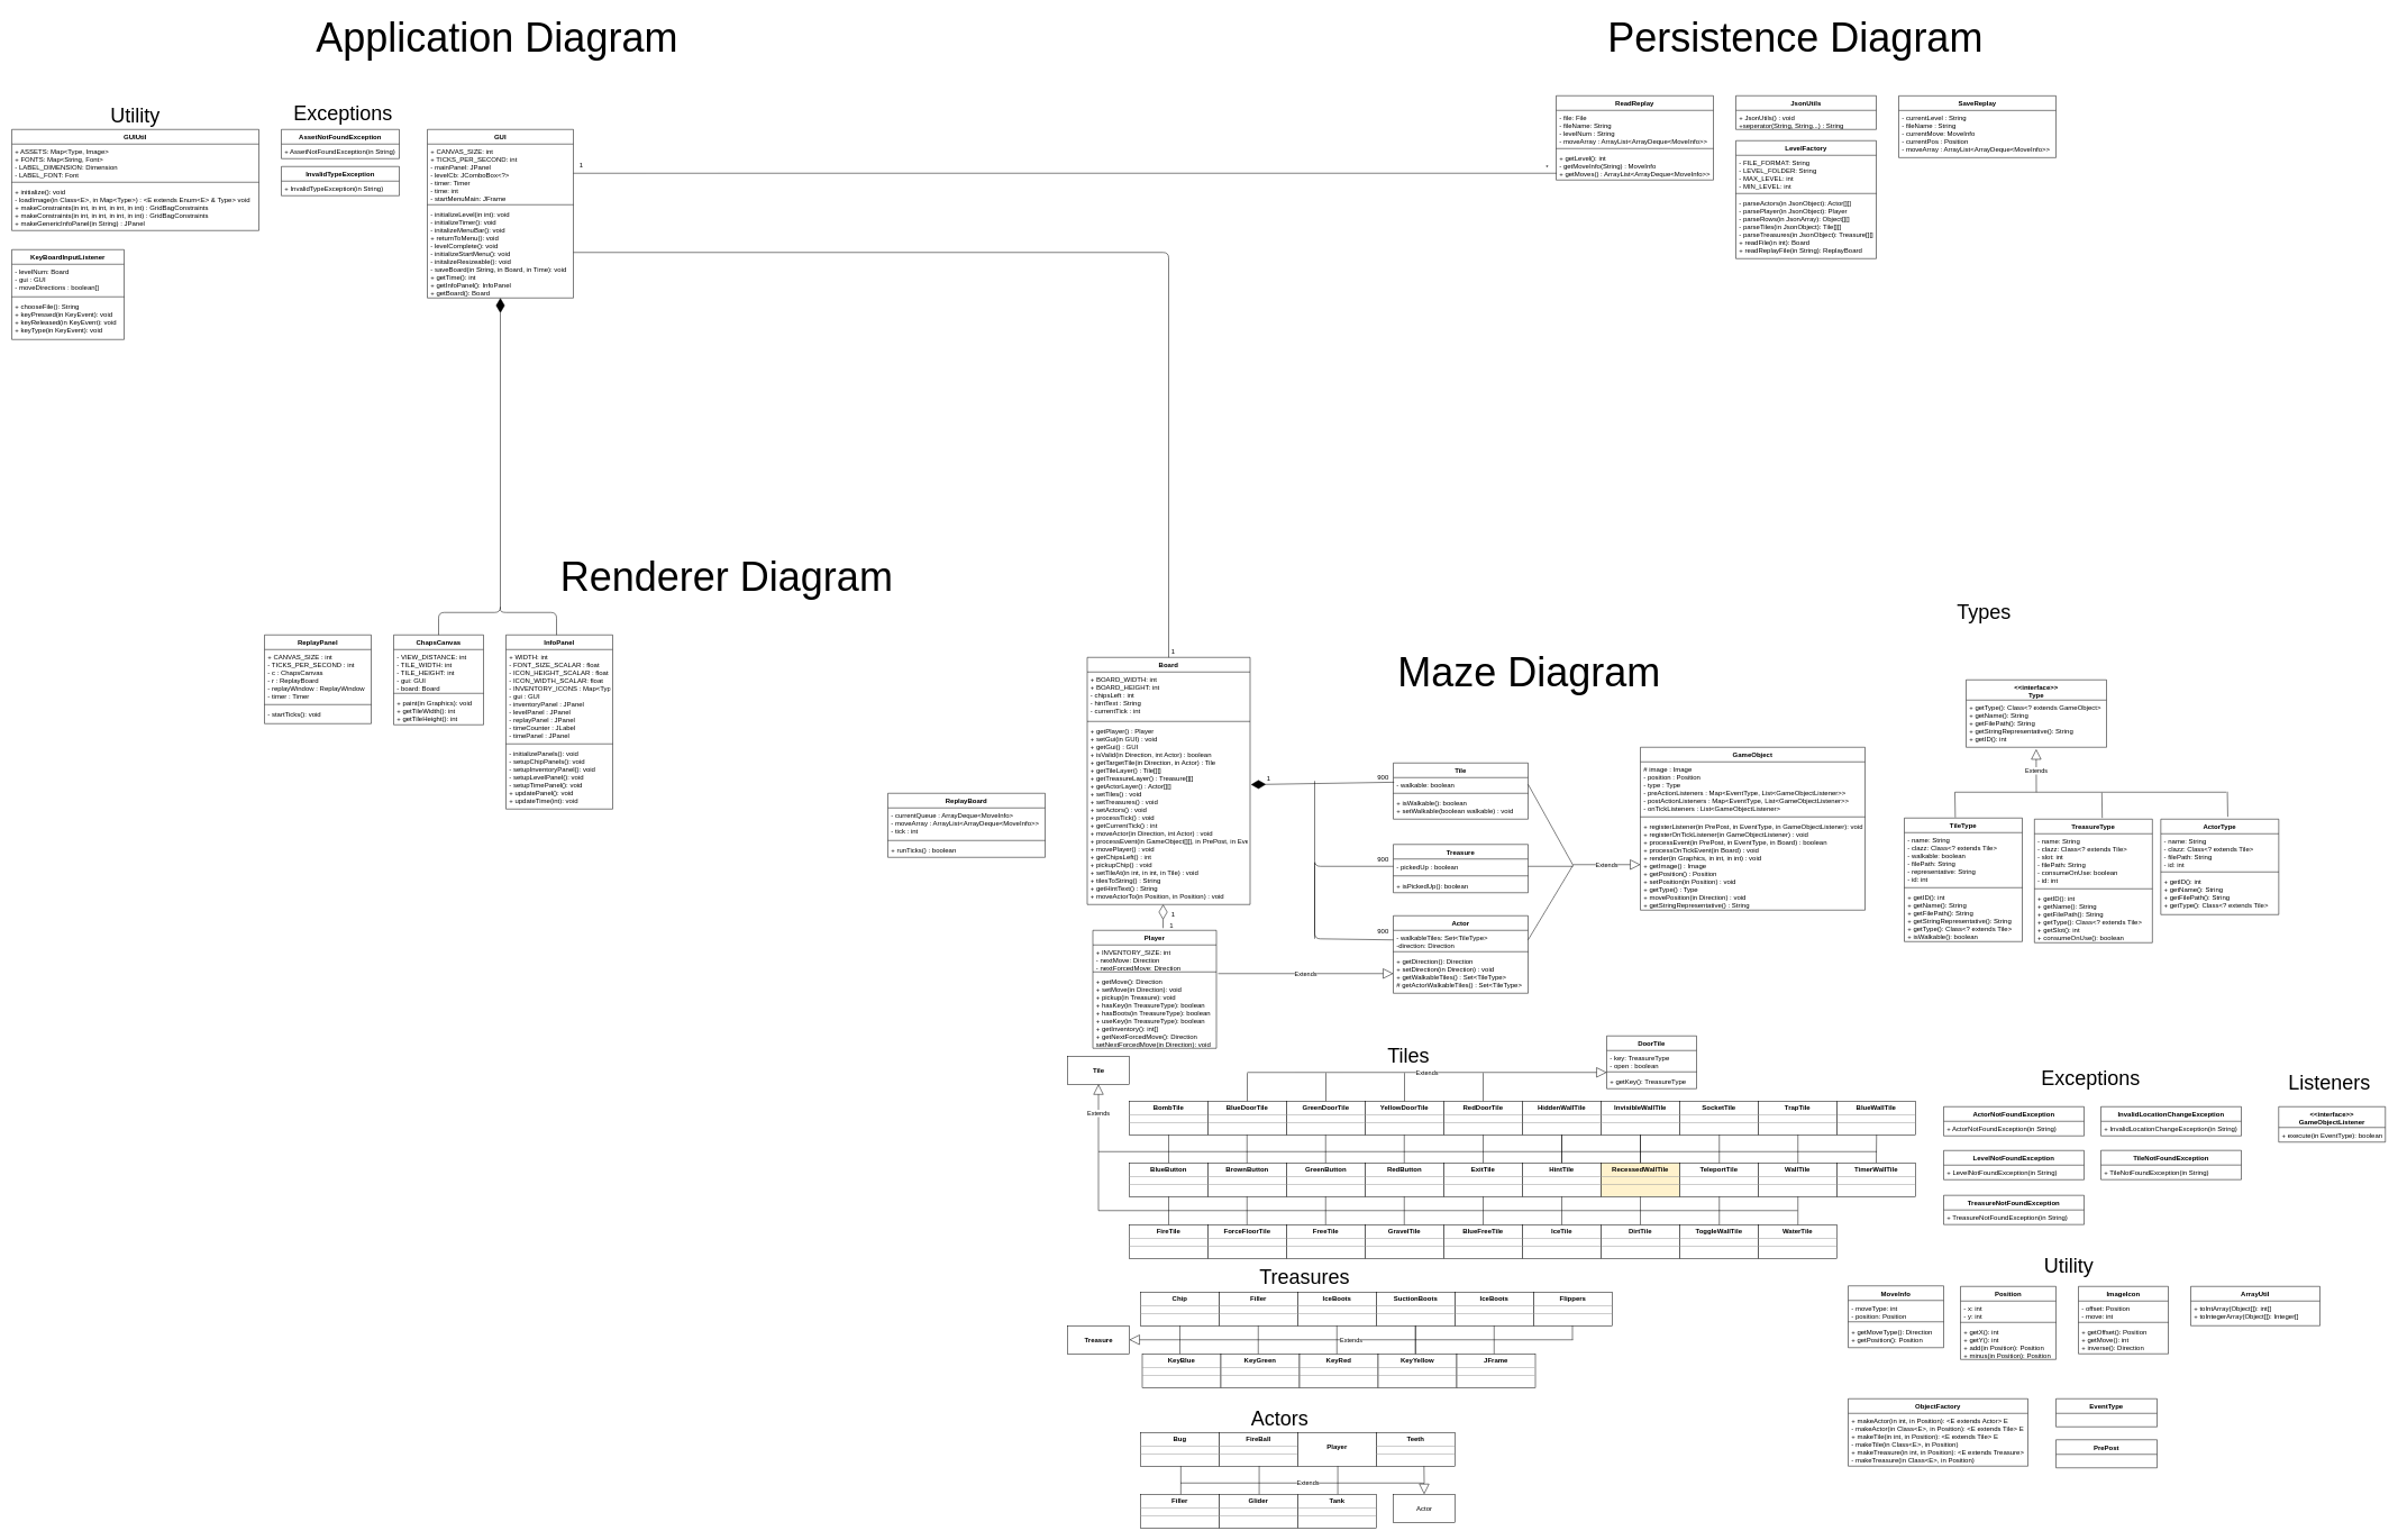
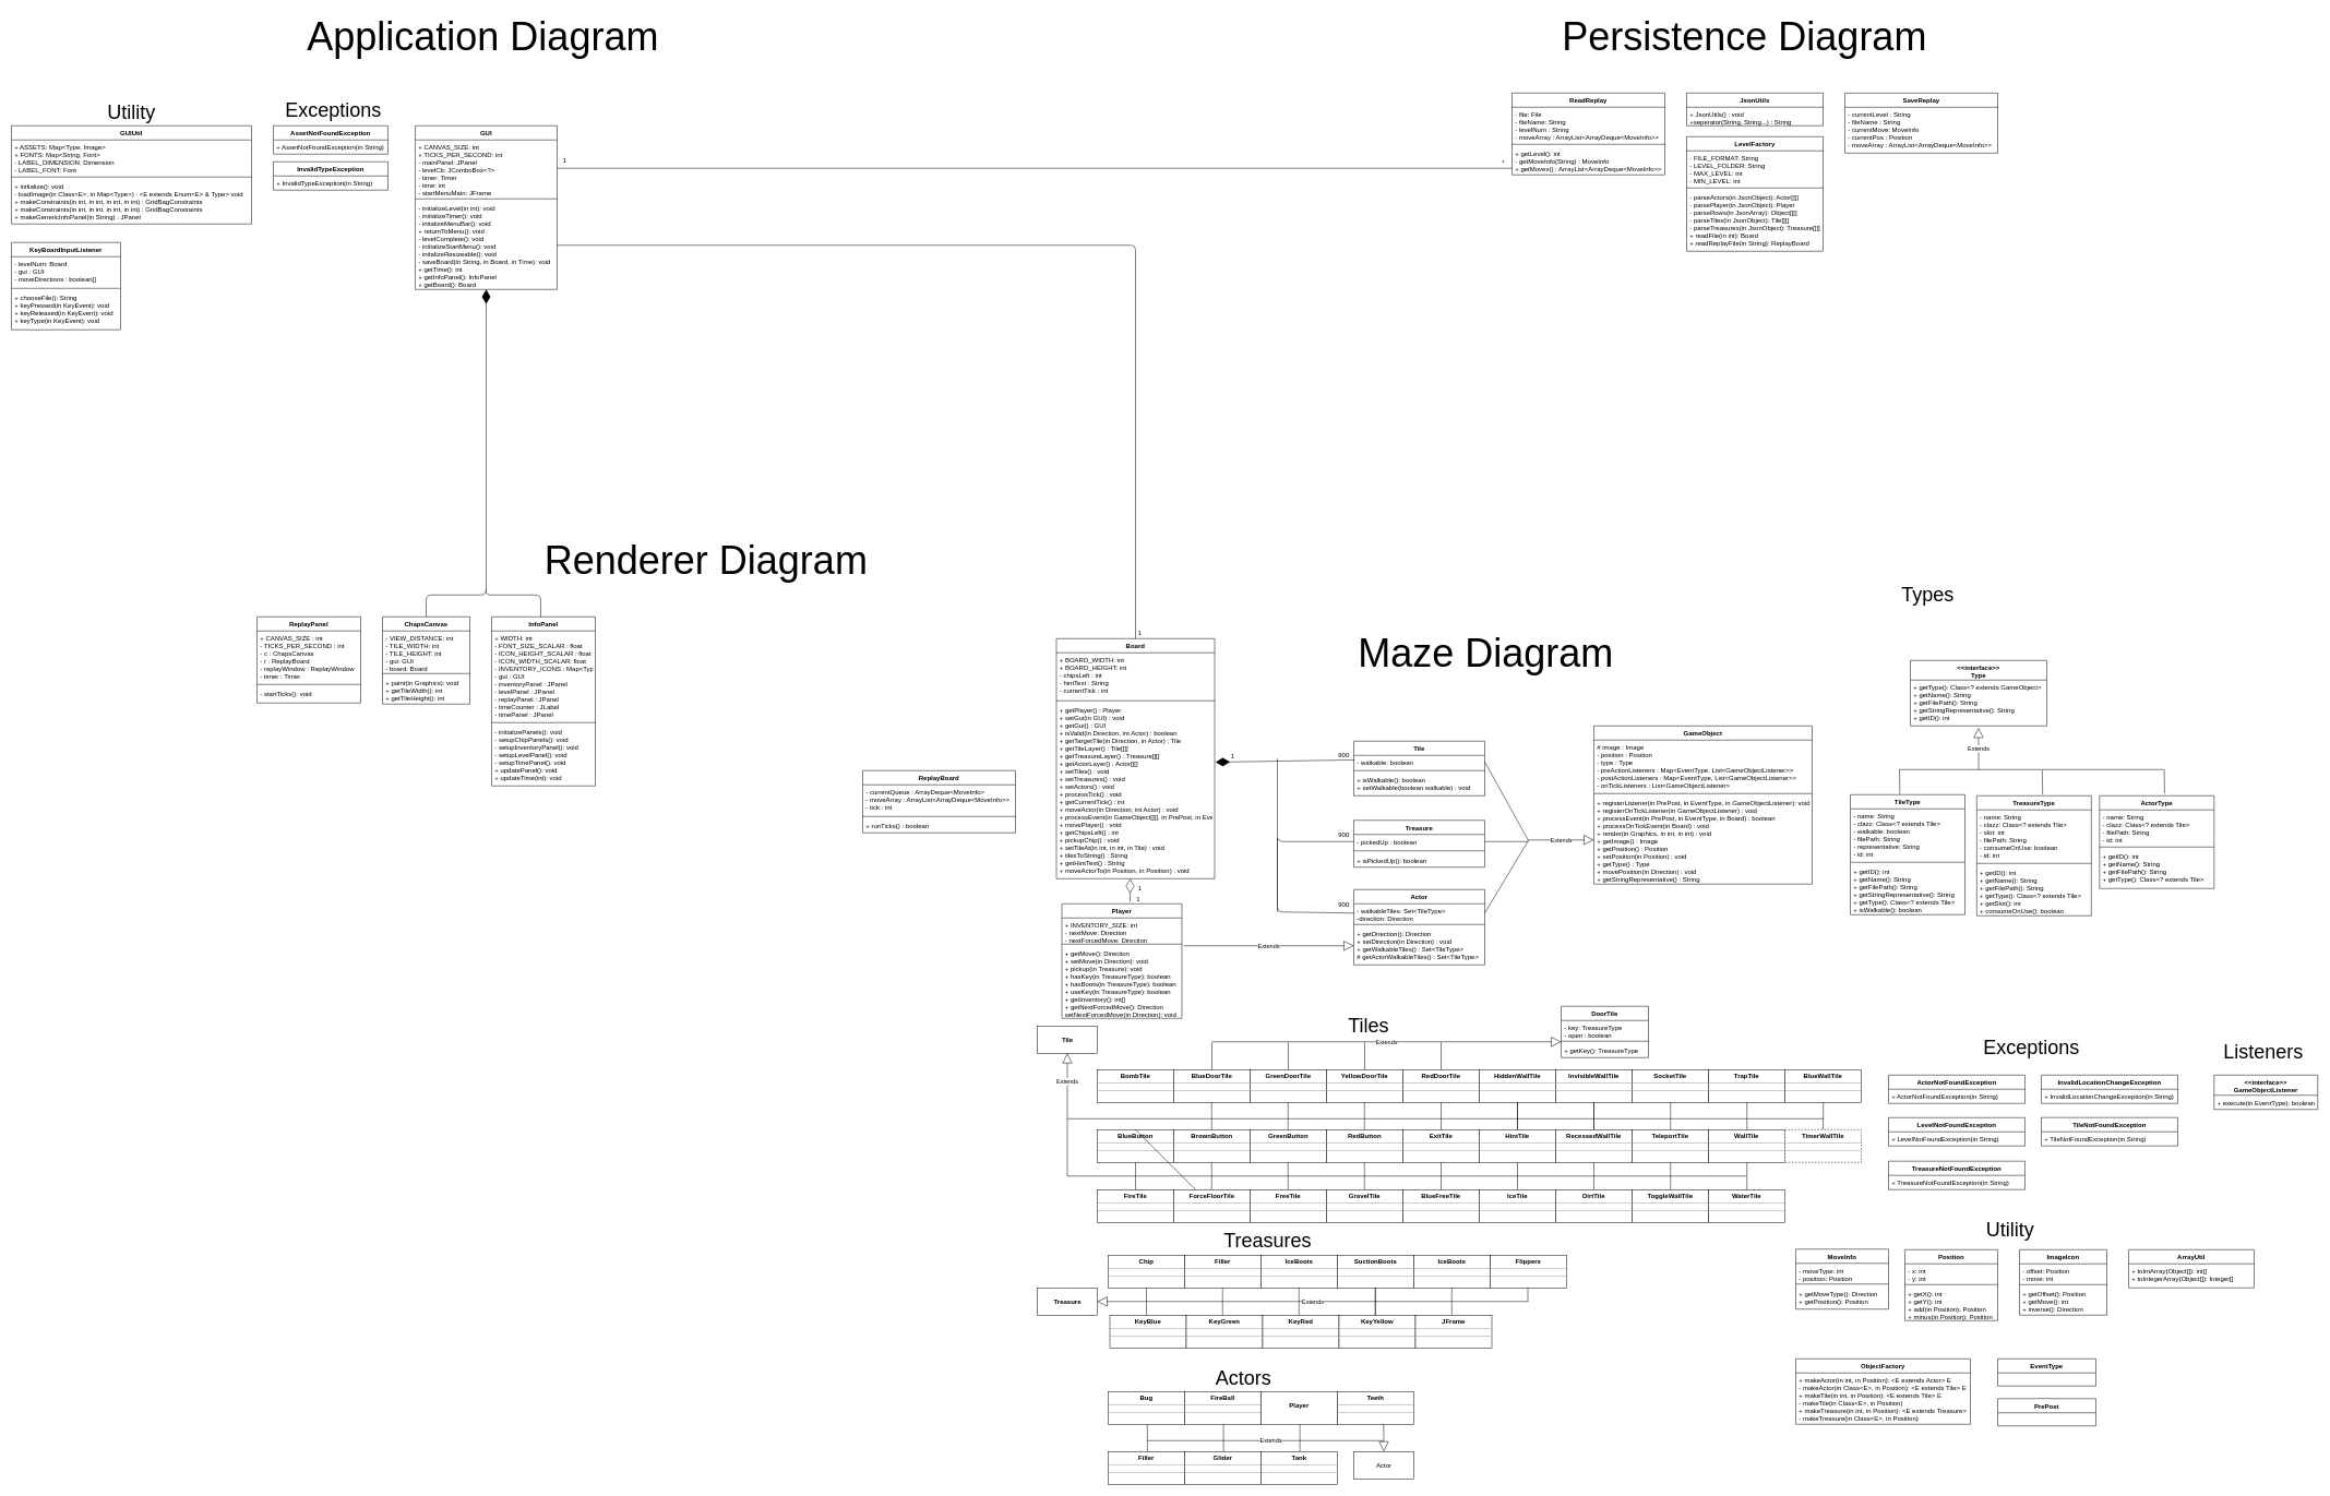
- <mxCell id="74" value="" style="endArrow=none;html=1;entryX=0.5;entryY=1;entryDx=0;entryDy=0;exitX=0.5;exitY=0;exitDx=0;exitDy=0;" parent="1" source="35" target="39" edge="1"><mxGeometry width="50" height="50" relative="1" as="geometry"><mxPoint x="1950" y="2310" as="sourcePoint" /><mxPoint x="2000" y="2260" as="targetPoint" /></mxGeometry></mxCell>
+ <mxCell id="74" value="" style="endArrow=none;html=1;exitX=0.5;exitY=0;exitDx=0;exitDy=0;" parent="1" source="35" target="46" edge="1"><mxGeometry width="50" height="50" relative="1" as="geometry"><mxPoint x="1950" y="2310" as="sourcePoint" /><mxPoint x="2000" y="2260" as="targetPoint" /></mxGeometry></mxCell>
- <mxCell id="54" value="&lt;p style=&quot;margin: 0px ; margin-top: 4px ; text-align: center&quot;&gt;&lt;b&gt;RecessedWallTile&lt;/b&gt;&lt;/p&gt;&lt;hr size=&quot;1&quot;&gt;&lt;div style=&quot;height: 2px&quot;&gt;&lt;br&gt;&lt;/div&gt;&lt;hr size=&quot;1&quot;&gt;&lt;div style=&quot;height: 2px&quot;&gt;&lt;/div&gt;" style="verticalAlign=top;align=left;overflow=fill;fontSize=12;fontFamily=Helvetica;html=1;fillColor=#fff2cc;" parent="1" vertex="1"><mxGeometry x="2850" y="2070" width="140" height="60" as="geometry" /></mxCell>
+ <mxCell id="54" value="&lt;p style=&quot;margin: 0px ; margin-top: 4px ; text-align: center&quot;&gt;&lt;b&gt;RecessedWallTile&lt;/b&gt;&lt;/p&gt;&lt;hr size=&quot;1&quot;&gt;&lt;div style=&quot;height: 2px&quot;&gt;&lt;br&gt;&lt;/div&gt;&lt;hr size=&quot;1&quot;&gt;&lt;div style=&quot;height: 2px&quot;&gt;&lt;/div&gt;" style="verticalAlign=top;align=left;overflow=fill;fontSize=12;fontFamily=Helvetica;html=1;" parent="1" vertex="1"><mxGeometry x="2850" y="2070" width="140" height="60" as="geometry" /></mxCell>
- <mxCell id="249" value="&lt;p style=&quot;margin: 0px ; margin-top: 4px ; text-align: center&quot;&gt;&lt;b&gt;TimerWallTile&lt;/b&gt;&lt;/p&gt;&lt;hr size=&quot;1&quot;&gt;&lt;div style=&quot;height: 2px&quot;&gt;&lt;br&gt;&lt;/div&gt;&lt;hr size=&quot;1&quot;&gt;&lt;div style=&quot;height: 2px&quot;&gt;&lt;/div&gt;" style="verticalAlign=top;align=left;overflow=fill;fontSize=12;fontFamily=Helvetica;html=1;" vertex="1" parent="1"><mxGeometry x="3270" y="2070" width="140" height="60" as="geometry" /></mxCell>
+ <mxCell id="249" value="&lt;p style=&quot;margin: 0px ; margin-top: 4px ; text-align: center&quot;&gt;&lt;b&gt;TimerWallTile&lt;/b&gt;&lt;/p&gt;&lt;hr size=&quot;1&quot;&gt;&lt;div style=&quot;height: 2px&quot;&gt;&lt;br&gt;&lt;/div&gt;&lt;hr size=&quot;1&quot;&gt;&lt;div style=&quot;height: 2px&quot;&gt;&lt;/div&gt;" style="verticalAlign=top;align=left;overflow=fill;fontSize=12;fontFamily=Helvetica;html=1;dashed=1;" vertex="1" parent="1"><mxGeometry x="3270" y="2070" width="140" height="60" as="geometry" /></mxCell>
